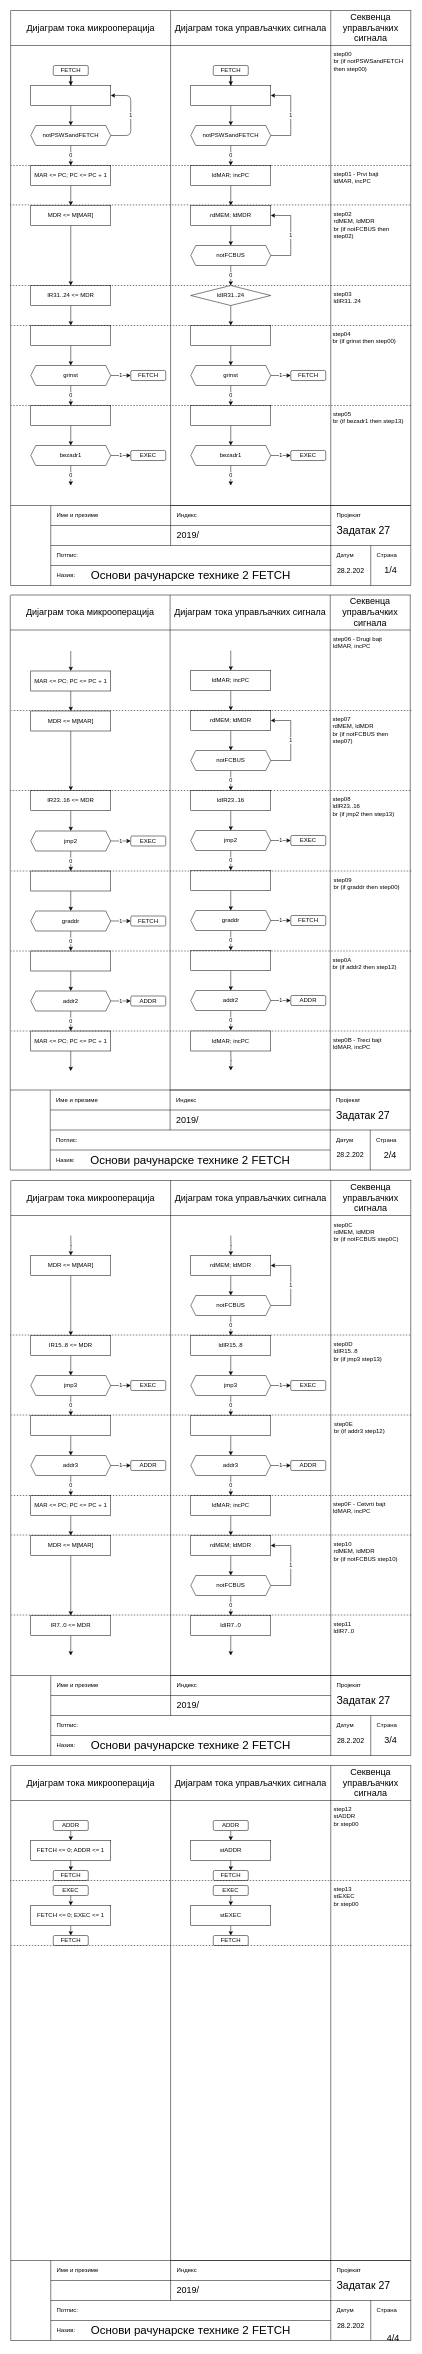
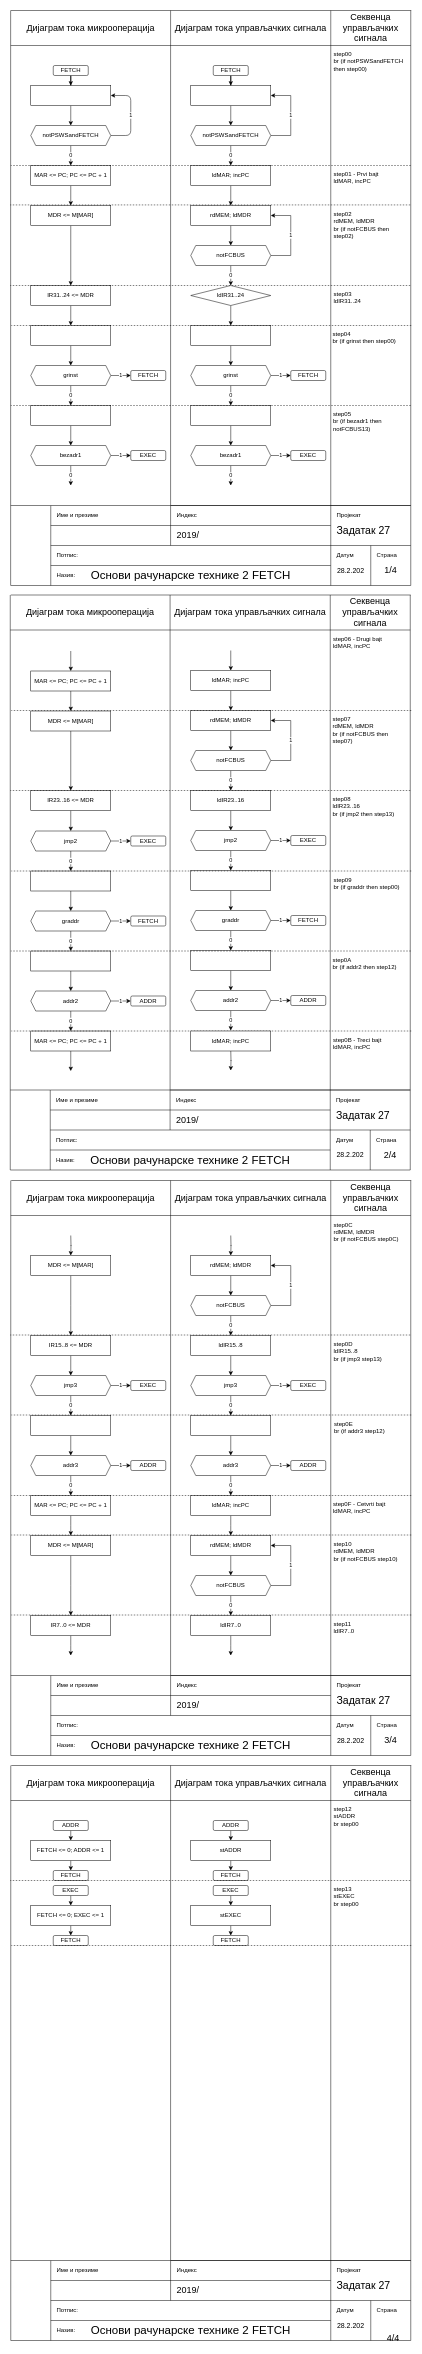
- <mxCell id="333" value="step05&lt;br&gt;br (if bezadr1 then step13)" style="text;html=1;strokeColor=none;fillColor=none;align=left;verticalAlign=top;whiteSpace=wrap;rounded=0;spacingTop=0;spacing=6;" parent="1" vertex="1"><mxGeometry x="660" y="810" width="161" height="200" as="geometry" /></mxCell>
+ <mxCell id="333" value="step05&lt;br&gt;br (if bezadr1 then notFCBUS13)" style="text;html=1;strokeColor=none;fillColor=none;align=left;verticalAlign=top;whiteSpace=wrap;rounded=0;spacingTop=0;spacing=6;" parent="1" vertex="1"><mxGeometry x="660" y="810" width="161" height="200" as="geometry" /></mxCell>
